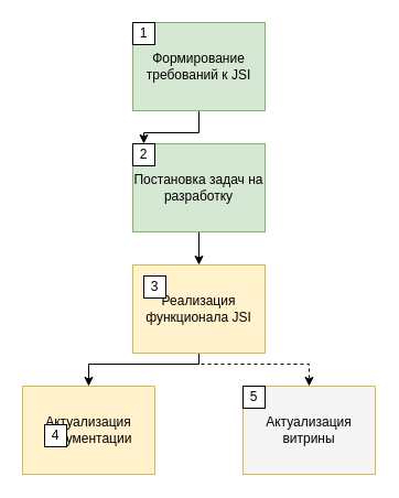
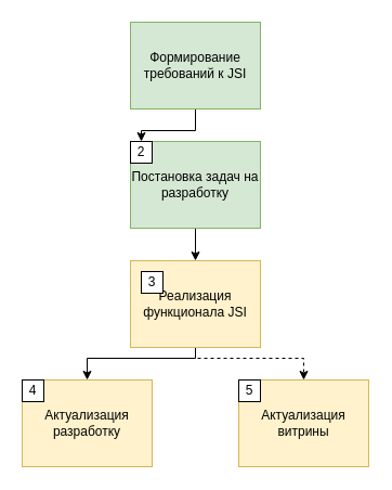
- <mxCell id="11" value="1" style="rounded=0;whiteSpace=wrap;html=1;" vertex="1" parent="1"><mxGeometry x="120" y="20" width="20" height="20" as="geometry" /></mxCell>
- <mxCell id="9" value="Актуализация документации" style="rounded=0;whiteSpace=wrap;html=1;enumerate=0;fillColor=#fff2cc;strokeColor=#d6b656;" vertex="1" parent="1"><mxGeometry x="20" y="350" width="120" height="80" as="geometry" /></mxCell>
+ <mxCell id="9" value="Актуализация разработку" style="rounded=0;whiteSpace=wrap;html=1;enumerate=0;fillColor=#fff2cc;strokeColor=#d6b656;" vertex="1" parent="1"><mxGeometry x="20" y="350" width="120" height="80" as="geometry" /></mxCell>
- <mxCell id="10" value="Актуализация витрины" style="rounded=0;whiteSpace=wrap;html=1;enumerate=0;fillColor=#f5f5f5;strokeColor=#d6b656;" vertex="1" parent="1"><mxGeometry x="220" y="350" width="120" height="80" as="geometry" /></mxCell>
+ <mxCell id="10" value="Актуализация витрины" style="rounded=0;whiteSpace=wrap;html=1;enumerate=0;fillColor=#fff2cc;strokeColor=#d6b656;" vertex="1" parent="1"><mxGeometry x="220" y="350" width="120" height="80" as="geometry" /></mxCell>
- <mxCell id="14" value="4" style="rounded=0;whiteSpace=wrap;html=1;" vertex="1" parent="1"><mxGeometry x="40" y="385" width="20" height="20" as="geometry" /></mxCell>
+ <mxCell id="14" value="4" style="rounded=0;whiteSpace=wrap;html=1;" vertex="1" parent="1"><mxGeometry x="20" y="350" width="20" height="20" as="geometry" /></mxCell>
